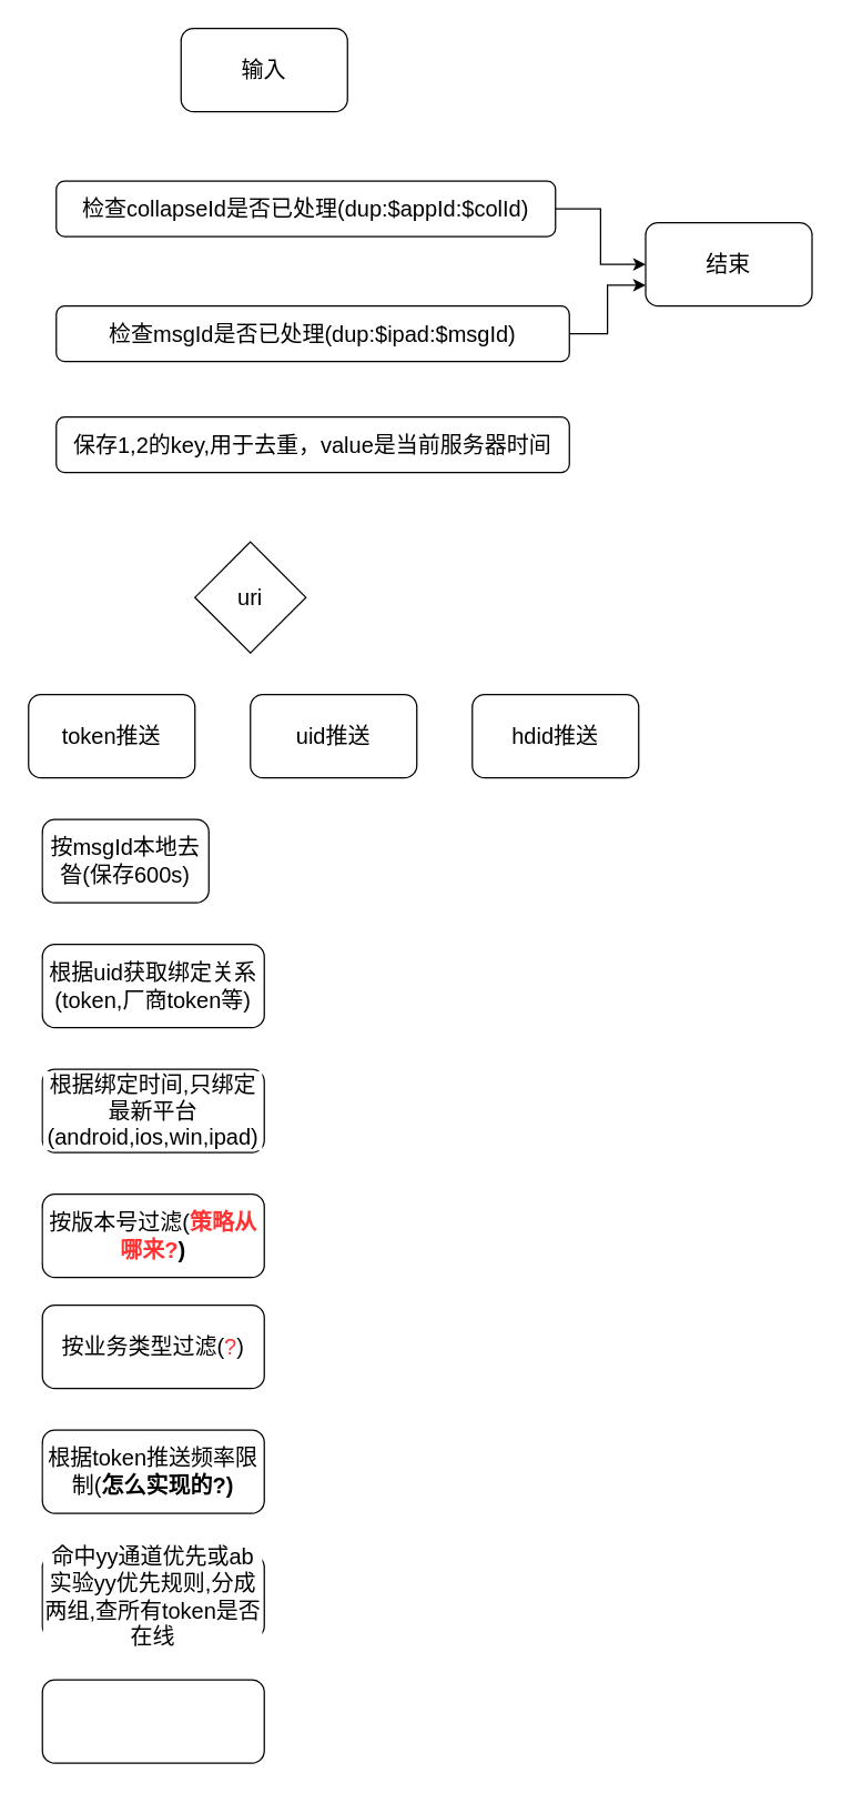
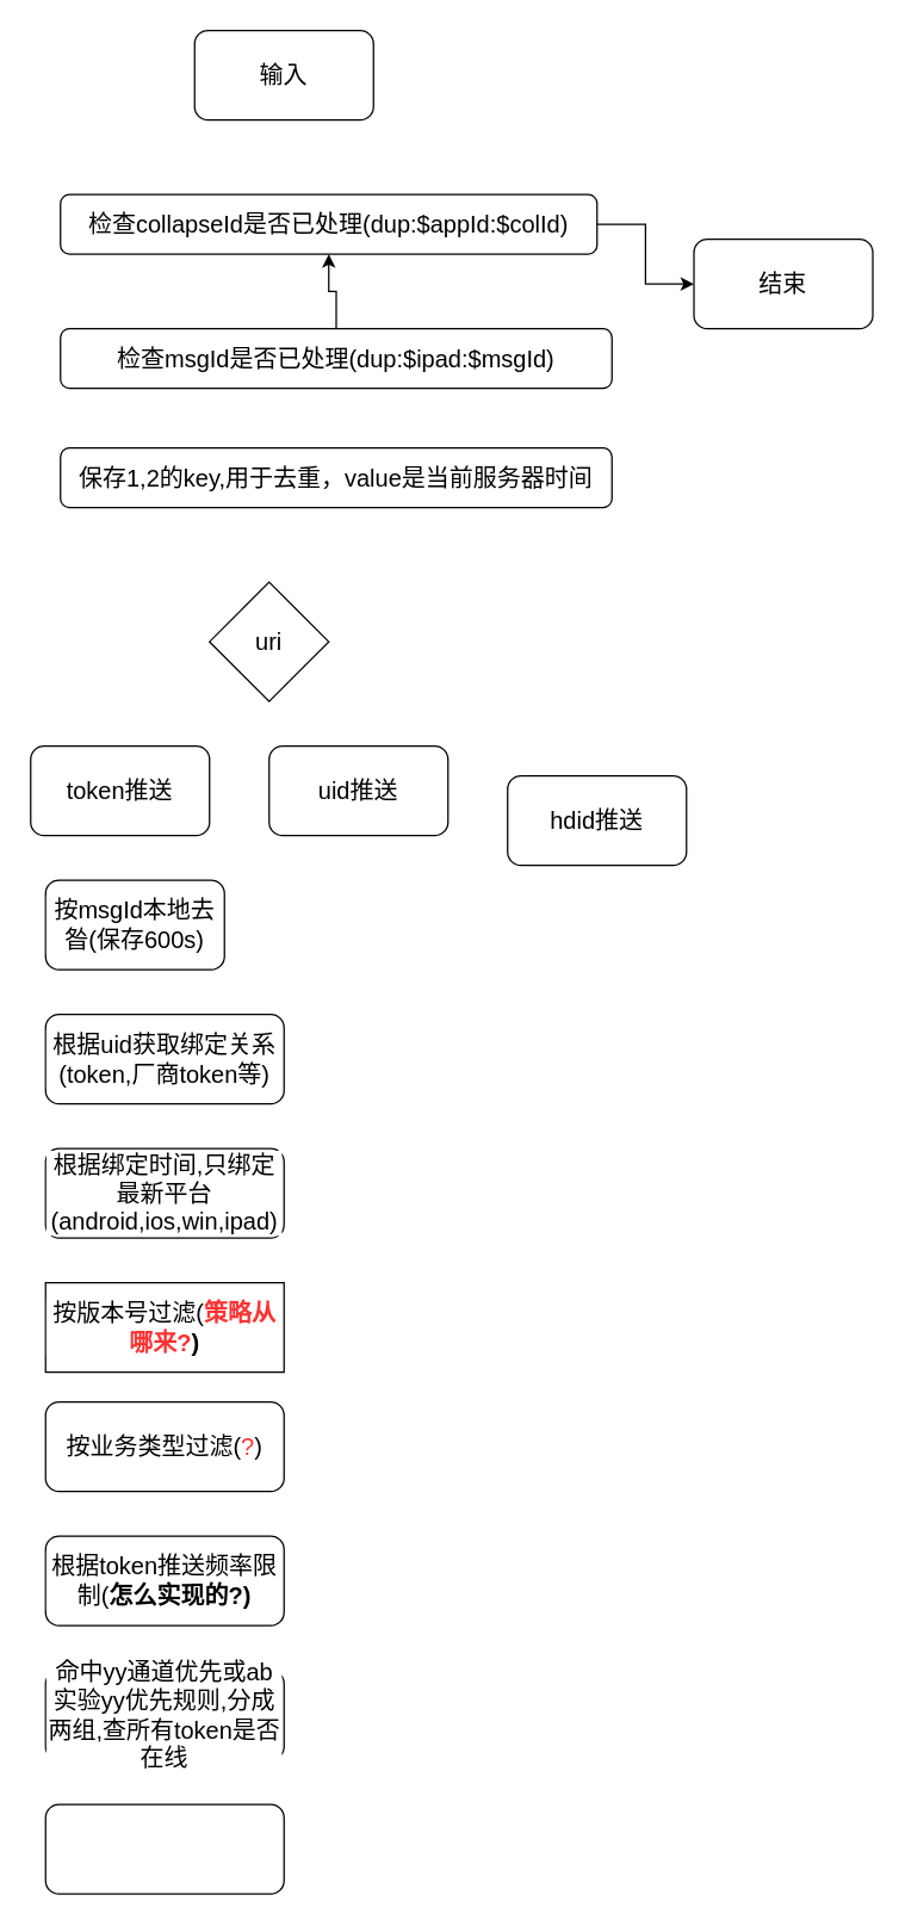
- <mxCell id="4" style="edgeStyle=orthogonalEdgeStyle;rounded=0;orthogonalLoop=1;jettySize=auto;html=1;entryX=0;entryY=0.75;entryDx=0;entryDy=0;fontSize=16;fontColor=#000000;" edge="1" parent="1" source="5" target="8"><mxGeometry relative="1" as="geometry" /></mxCell>
+ <mxCell id="4" style="edgeStyle=orthogonalEdgeStyle;rounded=0;orthogonalLoop=1;jettySize=auto;html=1;fontSize=16;fontColor=#000000;" edge="1" parent="1" source="5" target="3"><mxGeometry relative="1" as="geometry" /></mxCell>
- <mxCell id="12" value="hdid推送" style="rounded=1;whiteSpace=wrap;html=1;shadow=0;labelBackgroundColor=#FFFFFF;fontSize=16;strokeWidth=1;" vertex="1" parent="1"><mxGeometry x="340" y="500" width="120" height="60" as="geometry" /></mxCell>
+ <mxCell id="12" value="hdid推送" style="rounded=1;whiteSpace=wrap;html=1;shadow=0;labelBackgroundColor=#FFFFFF;fontSize=16;strokeWidth=1;" vertex="1" parent="1"><mxGeometry x="340" y="520" width="120" height="60" as="geometry" /></mxCell>
- <mxCell id="16" value="按版本号过滤(&lt;b&gt;&lt;font color=&quot;#ff3333&quot;&gt;策略从哪来?&lt;/font&gt;)&lt;/b&gt;" style="rounded=1;whiteSpace=wrap;html=1;shadow=0;labelBackgroundColor=#FFFFFF;fontSize=16;strokeWidth=1;" vertex="1" parent="1"><mxGeometry x="30" y="860" width="160" height="60" as="geometry" /></mxCell>
+ <mxCell id="16" value="按版本号过滤(&lt;b&gt;&lt;font color=&quot;#ff3333&quot;&gt;策略从哪来?&lt;/font&gt;)&lt;/b&gt;" style="whiteSpace=wrap;html=1;shadow=0;labelBackgroundColor=#FFFFFF;fontSize=16;strokeWidth=1;rounded=0;" vertex="1" parent="1"><mxGeometry x="30" y="860" width="160" height="60" as="geometry" /></mxCell>
